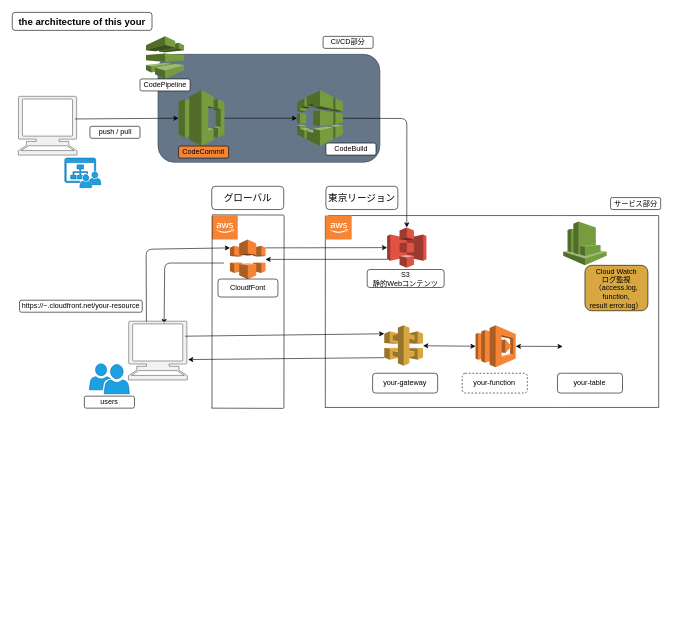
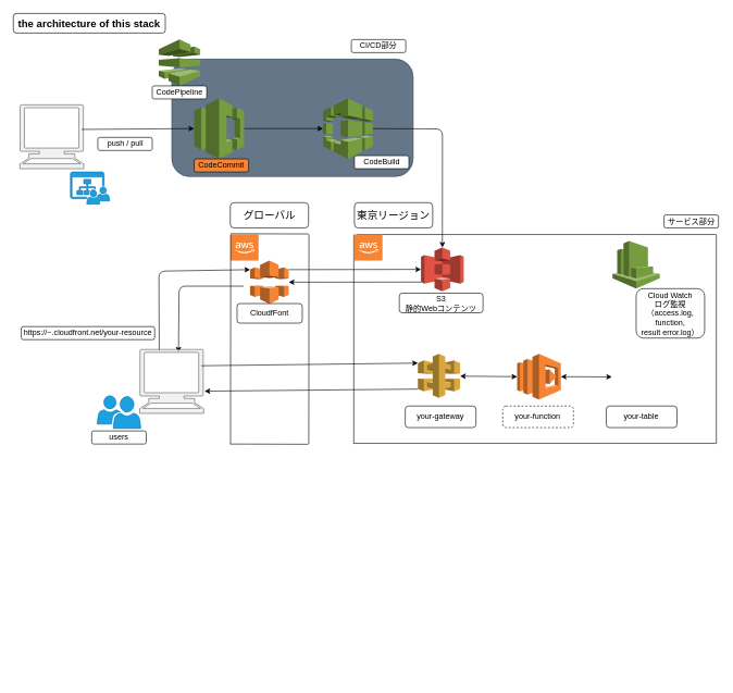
- <mxCell id="3" value="&lt;span style=&quot;font-size: 16px&quot;&gt;&lt;b&gt;the architecture of this your&lt;/b&gt;&lt;/span&gt;" style="rounded=1;whiteSpace=wrap;html=1;" parent="1" vertex="1"><mxGeometry x="20" width="233" height="30" as="geometry" y="20" /></mxCell>
+ <mxCell id="3" value="&lt;span style=&quot;font-size: 16px&quot;&gt;&lt;b&gt;the architecture of this stack&lt;/b&gt;&lt;/span&gt;" style="rounded=1;whiteSpace=wrap;html=1;" parent="1" vertex="1"><mxGeometry x="20" width="233" height="30" as="geometry" y="20" /></mxCell>
- <mxCell id="5" value="Cloud Watch&lt;br&gt;ログ監視（access.log,&lt;br&gt;function,&lt;br&gt;result&amp;nbsp;error.log）" style="rounded=1;whiteSpace=wrap;html=1;fillColor=#d9a741;" parent="1" vertex="1"><mxGeometry x="975" y="441.82" width="105" height="75.75" as="geometry" /></mxCell>
+ <mxCell id="5" value="Cloud Watch&lt;br&gt;ログ監視（access.log,&lt;br&gt;function,&lt;br&gt;result&amp;nbsp;error.log）" style="rounded=1;whiteSpace=wrap;html=1;" parent="1" vertex="1"><mxGeometry x="975" y="441.82" width="105" height="75.75" as="geometry" /></mxCell>
